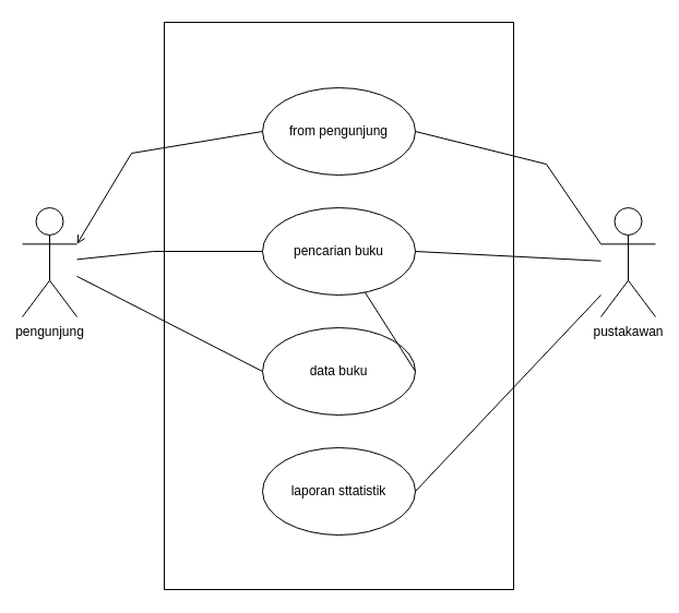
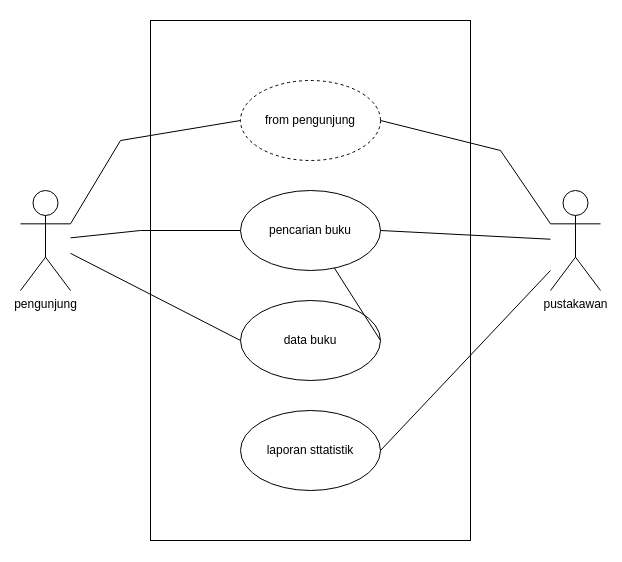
- <mxCell id="3" value="from pengunjung" style="ellipse;whiteSpace=wrap;html=1;" vertex="1" parent="1"><mxGeometry x="240" y="80" width="140" height="80" as="geometry" /></mxCell>
+ <mxCell id="3" value="from pengunjung" style="ellipse;whiteSpace=wrap;html=1;dashed=1;" vertex="1" parent="1"><mxGeometry x="240" y="80" width="140" height="80" as="geometry" /></mxCell>
- <mxCell id="13" value="" style="endArrow=open;html=1;rounded=0;exitX=0;exitY=0.5;exitDx=0;exitDy=0;entryX=1;entryY=0.333;entryDx=0;entryDy=0;entryPerimeter=0;" edge="1" parent="1" source="3" target="7"><mxGeometry width="50" height="50" relative="1" as="geometry"><mxPoint x="390" y="130" as="sourcePoint" /><mxPoint x="560" y="233" as="targetPoint" /><Array as="points"><mxPoint x="120" y="140" /></Array></mxGeometry></mxCell>
+ <mxCell id="13" value="" style="endArrow=none;html=1;rounded=0;exitX=0;exitY=0.5;exitDx=0;exitDy=0;entryX=1;entryY=0.333;entryDx=0;entryDy=0;entryPerimeter=0;" edge="1" parent="1" source="3" target="7"><mxGeometry width="50" height="50" relative="1" as="geometry"><mxPoint x="390" y="130" as="sourcePoint" /><mxPoint x="560" y="233" as="targetPoint" /><Array as="points"><mxPoint x="120" y="140" /></Array></mxGeometry></mxCell>
